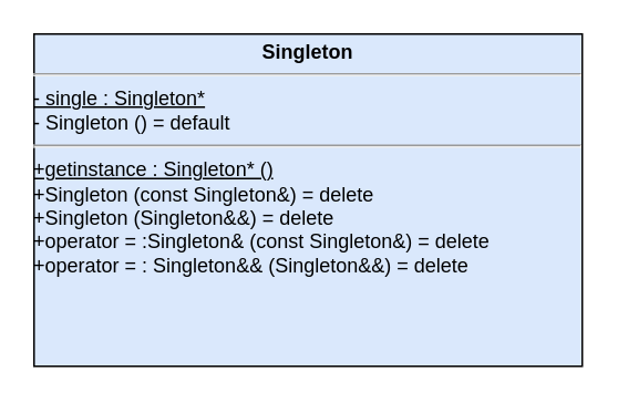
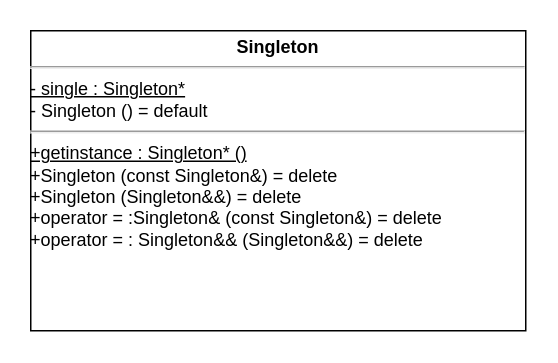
- <mxCell id="2" value="&lt;p style=&quot;margin: 0px ; margin-top: 4px ; text-align: center&quot;&gt;&lt;span style=&quot;font-weight: 700&quot;&gt;Singleton&lt;/span&gt;&lt;br&gt;&lt;/p&gt;&lt;hr style=&quot;text-align: center&quot;&gt;&lt;u&gt;- single : Singleton*&lt;br style=&quot;padding: 0px ; margin: 0px&quot;&gt;&lt;/u&gt;- Singleton () = default&lt;br&gt;&lt;hr&gt;&lt;u&gt;+getinstance : Singleton* ()&lt;br&gt;&lt;/u&gt;+Singleton (const Singleton&amp;amp;) = delete&lt;br&gt;+Singleton (Singleton&amp;amp;&amp;amp;) = delete&lt;br&gt;+operator = :Singleton&amp;amp; (const Singleton&amp;amp;) = delete&lt;br&gt;+operator = : Singleton&amp;amp;&amp;amp; (Singleton&amp;amp;&amp;amp;) = delete&lt;br&gt;&lt;br&gt;" style="verticalAlign=top;align=left;overflow=fill;fontSize=12;fontFamily=Helvetica;html=1;labelBorderColor=none;fillColor=#dae8fc;" parent="1" vertex="1"><mxGeometry x="20" y="20" width="330" height="200" as="geometry" /></mxCell>
+ <mxCell id="2" value="&lt;p style=&quot;margin: 0px ; margin-top: 4px ; text-align: center&quot;&gt;&lt;span style=&quot;font-weight: 700&quot;&gt;Singleton&lt;/span&gt;&lt;br&gt;&lt;/p&gt;&lt;hr style=&quot;text-align: center&quot;&gt;&lt;u&gt;- single : Singleton*&lt;br style=&quot;padding: 0px ; margin: 0px&quot;&gt;&lt;/u&gt;- Singleton () = default&lt;br&gt;&lt;hr&gt;&lt;u&gt;+getinstance : Singleton* ()&lt;br&gt;&lt;/u&gt;+Singleton (const Singleton&amp;amp;) = delete&lt;br&gt;+Singleton (Singleton&amp;amp;&amp;amp;) = delete&lt;br&gt;+operator = :Singleton&amp;amp; (const Singleton&amp;amp;) = delete&lt;br&gt;+operator = : Singleton&amp;amp;&amp;amp; (Singleton&amp;amp;&amp;amp;) = delete&lt;br&gt;&lt;br&gt;" style="verticalAlign=top;align=left;overflow=fill;fontSize=12;fontFamily=Helvetica;html=1;labelBorderColor=none;" parent="1" vertex="1"><mxGeometry x="20" y="20" width="330" height="200" as="geometry" /></mxCell>
